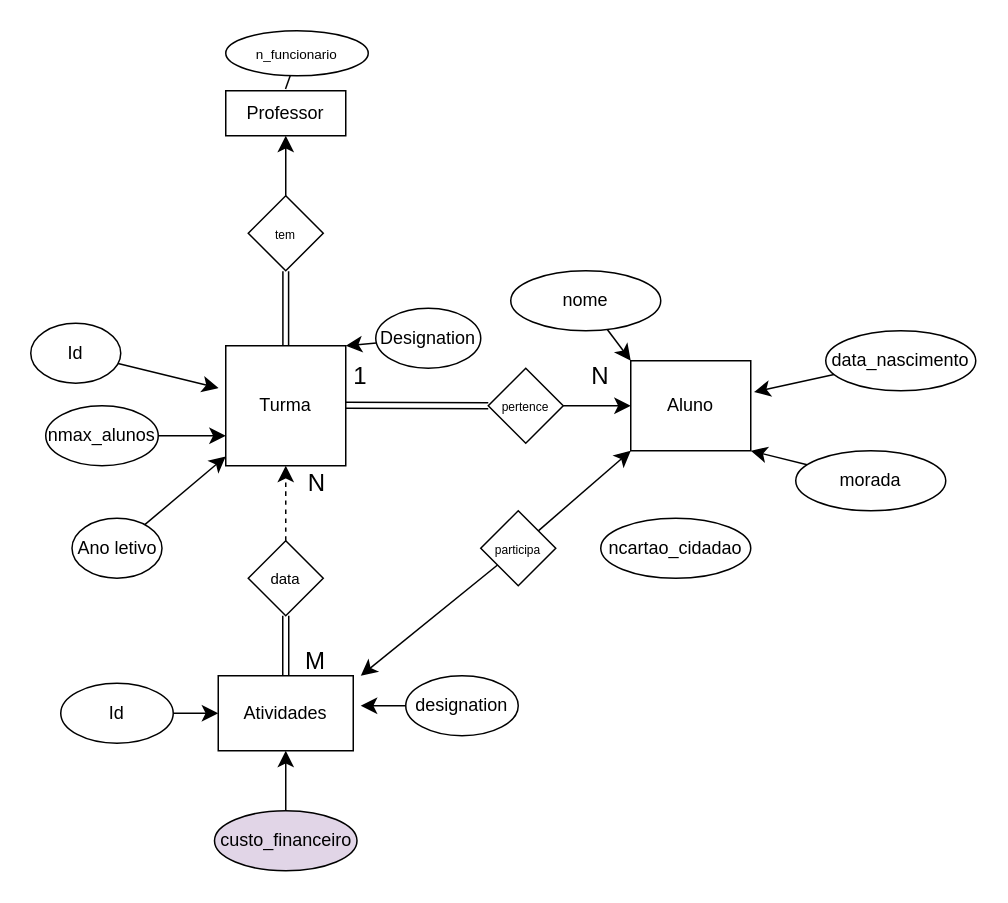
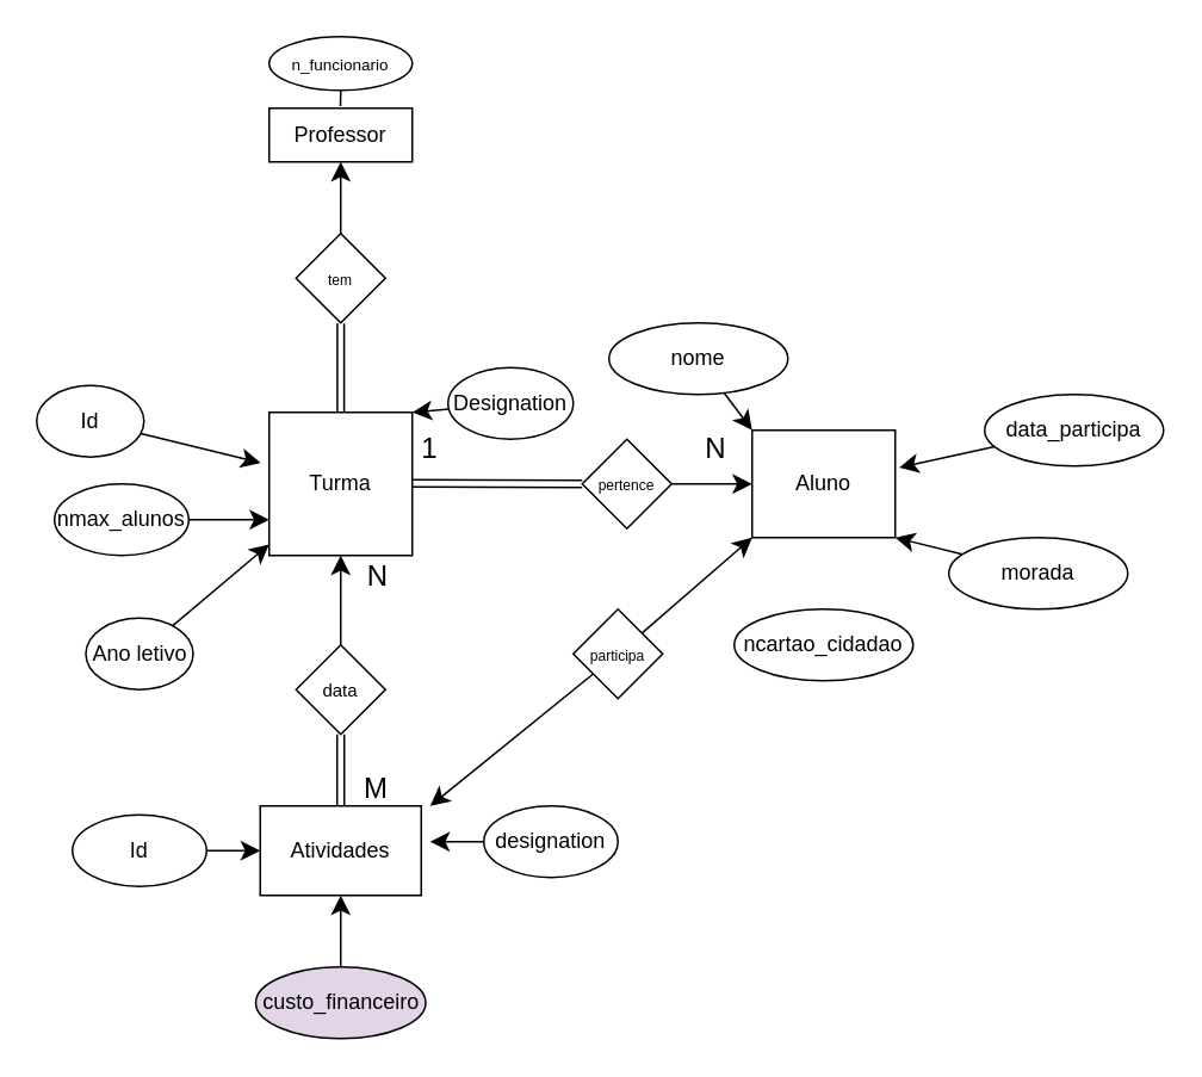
- <mxCell id="43" value="&lt;font style=&quot;font-size: 9px;&quot;&gt;n_funcionario&lt;/font&gt;" style="ellipse;whiteSpace=wrap;html=1;" vertex="1" parent="1"><mxGeometry x="150" y="20" width="95" height="30" as="geometry" /></mxCell>
+ <mxCell id="43" value="&lt;font style=&quot;font-size: 9px;&quot;&gt;n_funcionario&lt;/font&gt;" style="ellipse;whiteSpace=wrap;html=1;" vertex="1" parent="1"><mxGeometry x="150" y="20" width="80" height="30" as="geometry" /></mxCell>
- <mxCell id="17" value="data_nascimento" style="ellipse;whiteSpace=wrap;html=1;" vertex="1" parent="1"><mxGeometry x="550" y="220" width="100" height="40" as="geometry" /></mxCell>
+ <mxCell id="17" value="data_participa" style="ellipse;whiteSpace=wrap;html=1;" vertex="1" parent="1"><mxGeometry x="550" y="220" width="100" height="40" as="geometry" /></mxCell>
- <mxCell id="31" style="edgeStyle=none;curved=1;rounded=0;orthogonalLoop=1;jettySize=auto;html=1;entryX=0.5;entryY=1;entryDx=0;entryDy=0;fontSize=12;startSize=8;endSize=8;dashed=1;" edge="1" parent="1" source="32" target="2"><mxGeometry relative="1" as="geometry" /></mxCell>
+ <mxCell id="31" style="edgeStyle=none;curved=1;rounded=0;orthogonalLoop=1;jettySize=auto;html=1;entryX=0.5;entryY=1;entryDx=0;entryDy=0;fontSize=12;startSize=8;endSize=8;" edge="1" parent="1" source="32" target="2"><mxGeometry relative="1" as="geometry" /></mxCell>
- <mxCell id="12" value="ncartao_cidadao" style="ellipse;whiteSpace=wrap;html=1;" vertex="1" parent="1"><mxGeometry x="400" y="345" width="100" height="40" as="geometry" /></mxCell>
+ <mxCell id="12" value="ncartao_cidadao" style="ellipse;whiteSpace=wrap;html=1;" vertex="1" parent="1"><mxGeometry x="410" y="340" width="100" height="40" as="geometry" /></mxCell>
